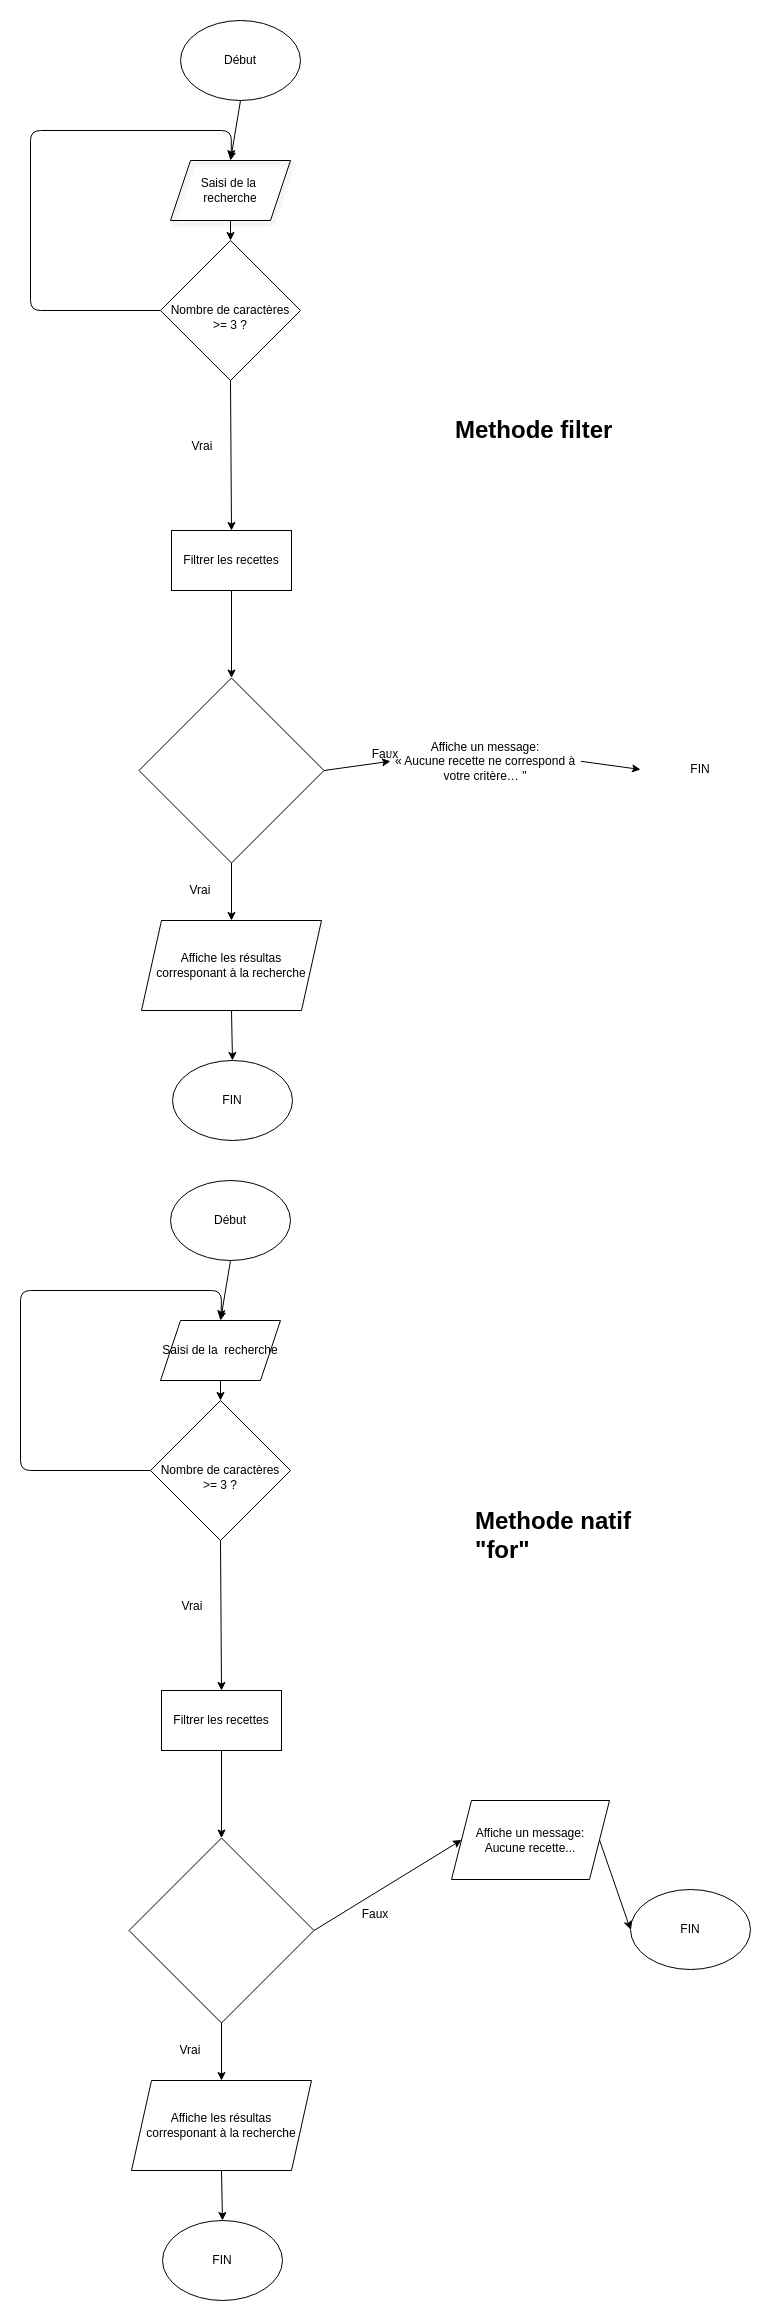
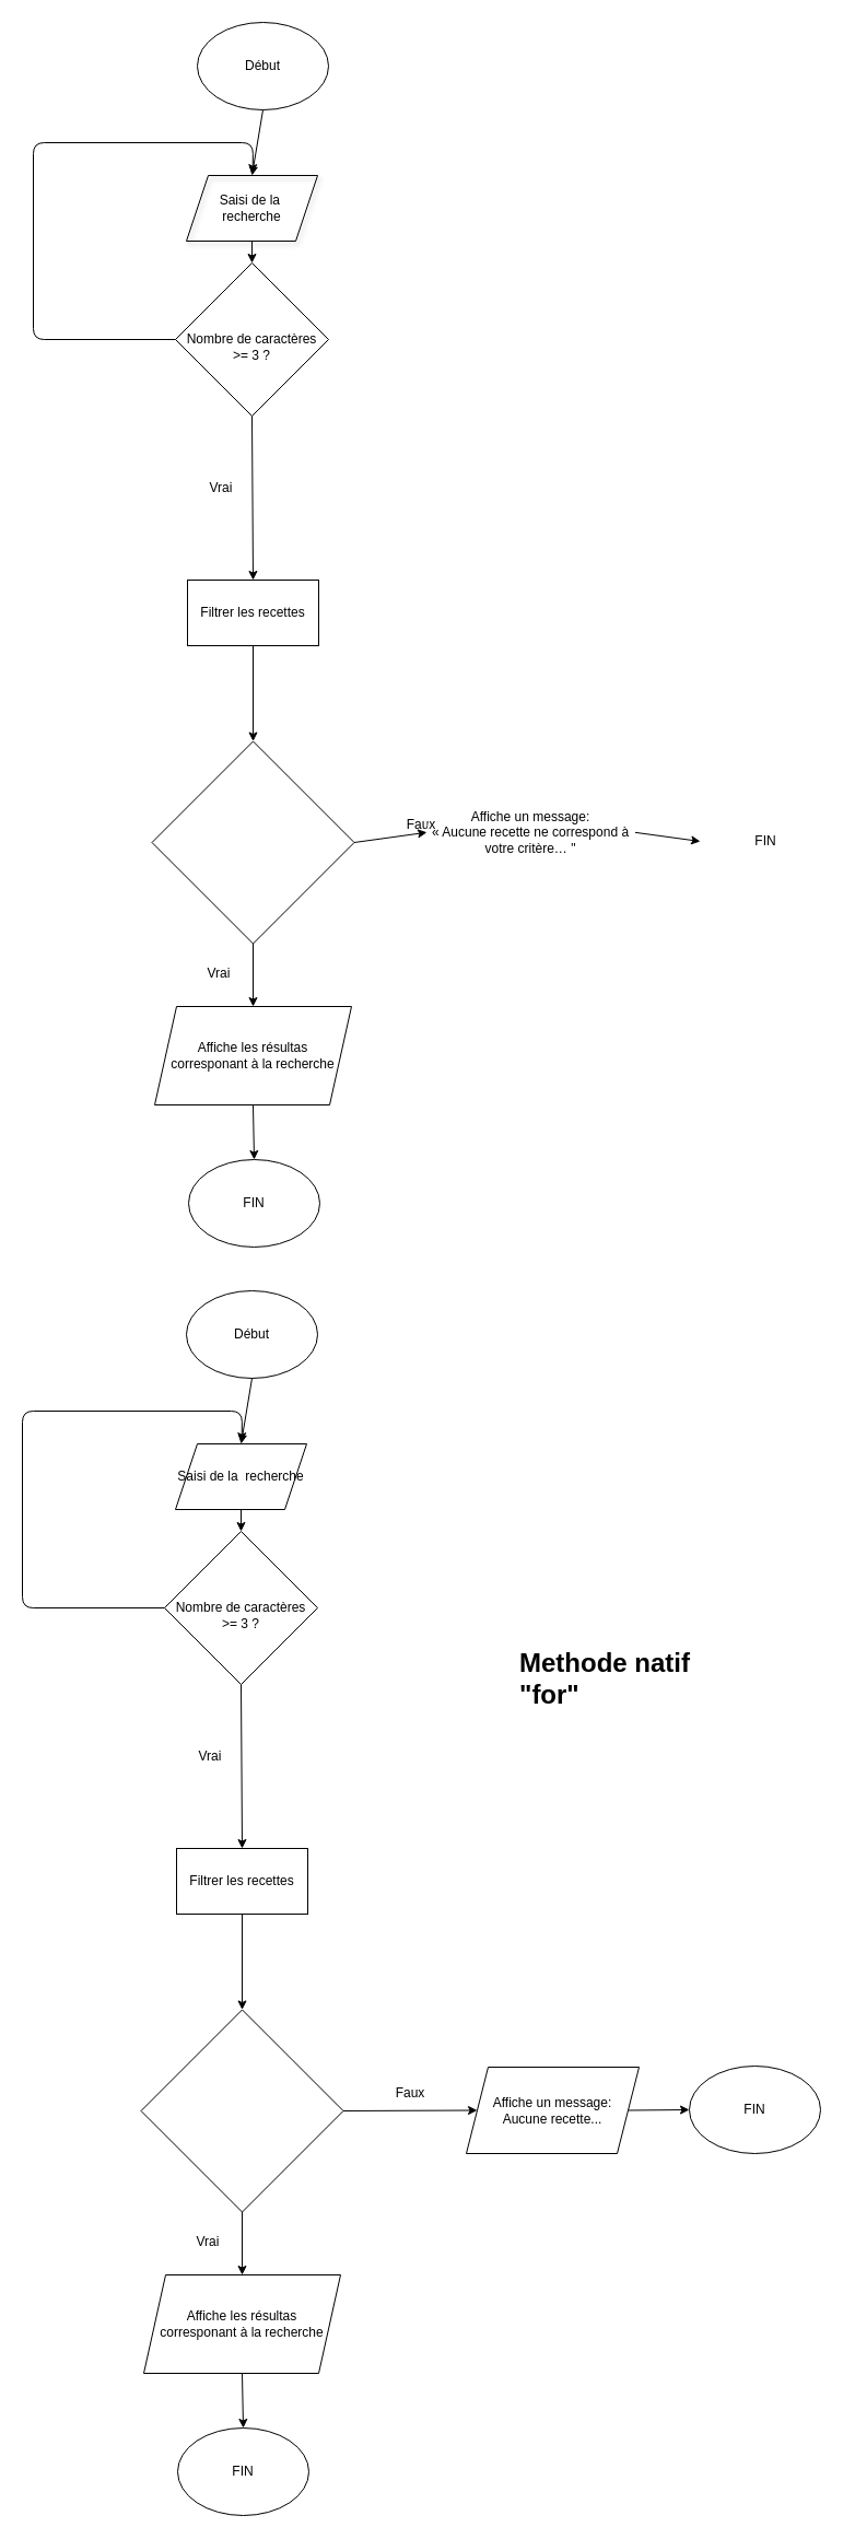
- <mxCell id="44" value="&lt;h1&gt;Methode filter&lt;/h1&gt;" style="text;html=1;strokeColor=none;fillColor=none;spacing=5;spacingTop=-20;whiteSpace=wrap;overflow=hidden;rounded=0;shadow=1;fontSize=12;" vertex="1" parent="1"><mxGeometry x="450" y="410" width="190" height="120" as="geometry" /></mxCell>
- <mxCell id="42" value="Affiche un message:&lt;br&gt;Aucune recette..." style="shape=parallelogram;perimeter=parallelogramPerimeter;whiteSpace=wrap;html=1;fixedSize=1;strokeColor=#000000;fillColor=none;" vertex="1" parent="1"><mxGeometry x="451" y="1800" width="158" height="79" as="geometry" /></mxCell>
+ <mxCell id="42" value="Affiche un message:&lt;br&gt;Aucune recette..." style="shape=parallelogram;perimeter=parallelogramPerimeter;whiteSpace=wrap;html=1;fixedSize=1;strokeColor=#000000;fillColor=none;" vertex="1" parent="1"><mxGeometry x="426" y="1890" width="158" height="79" as="geometry" /></mxCell>
